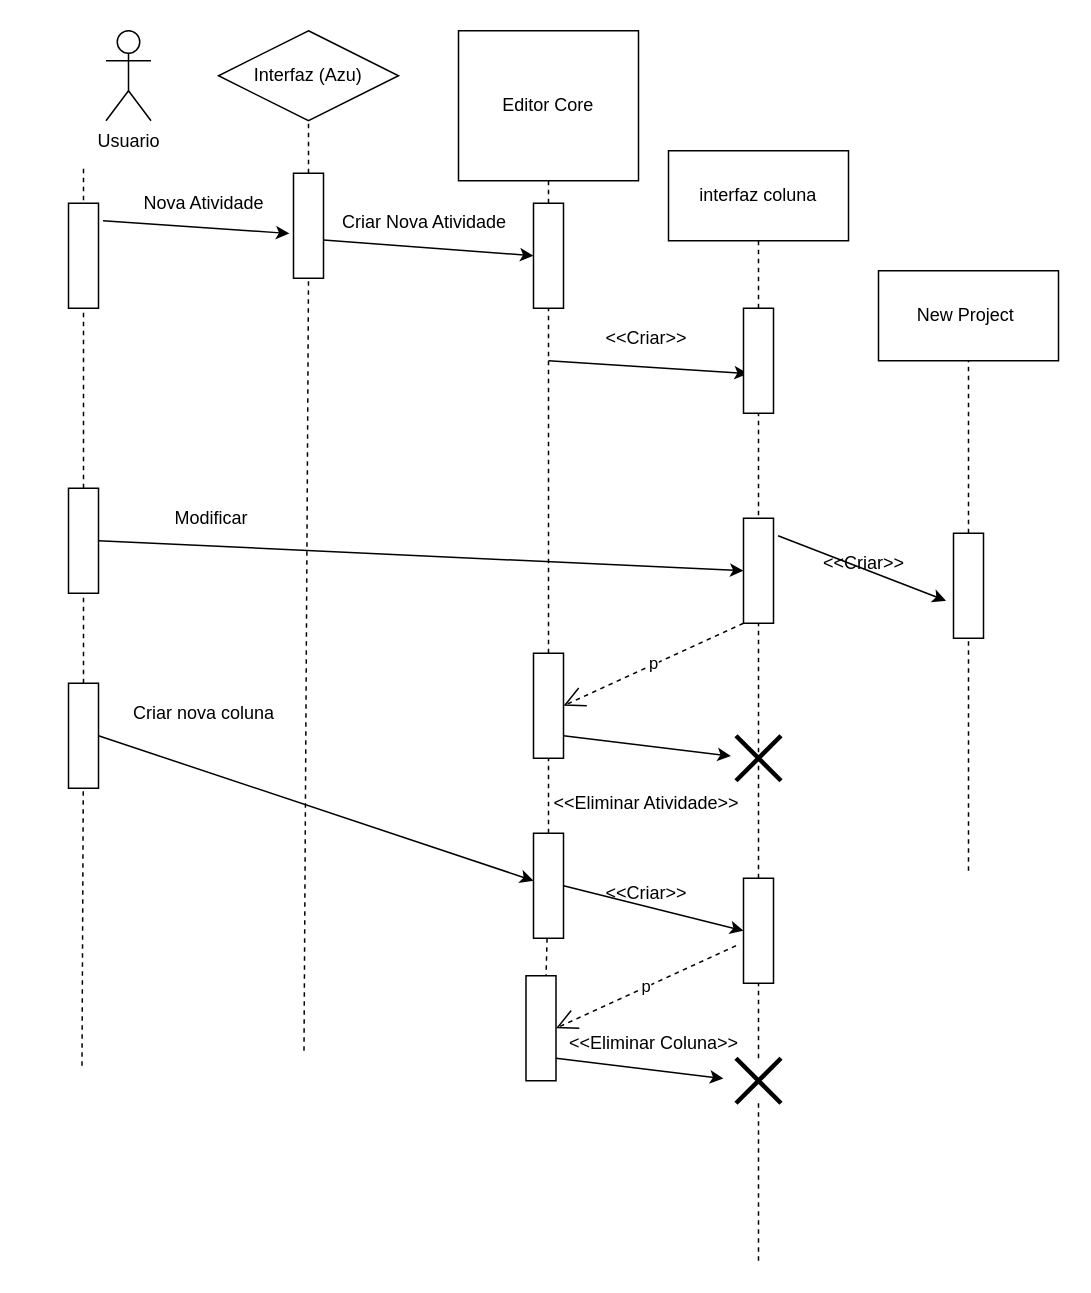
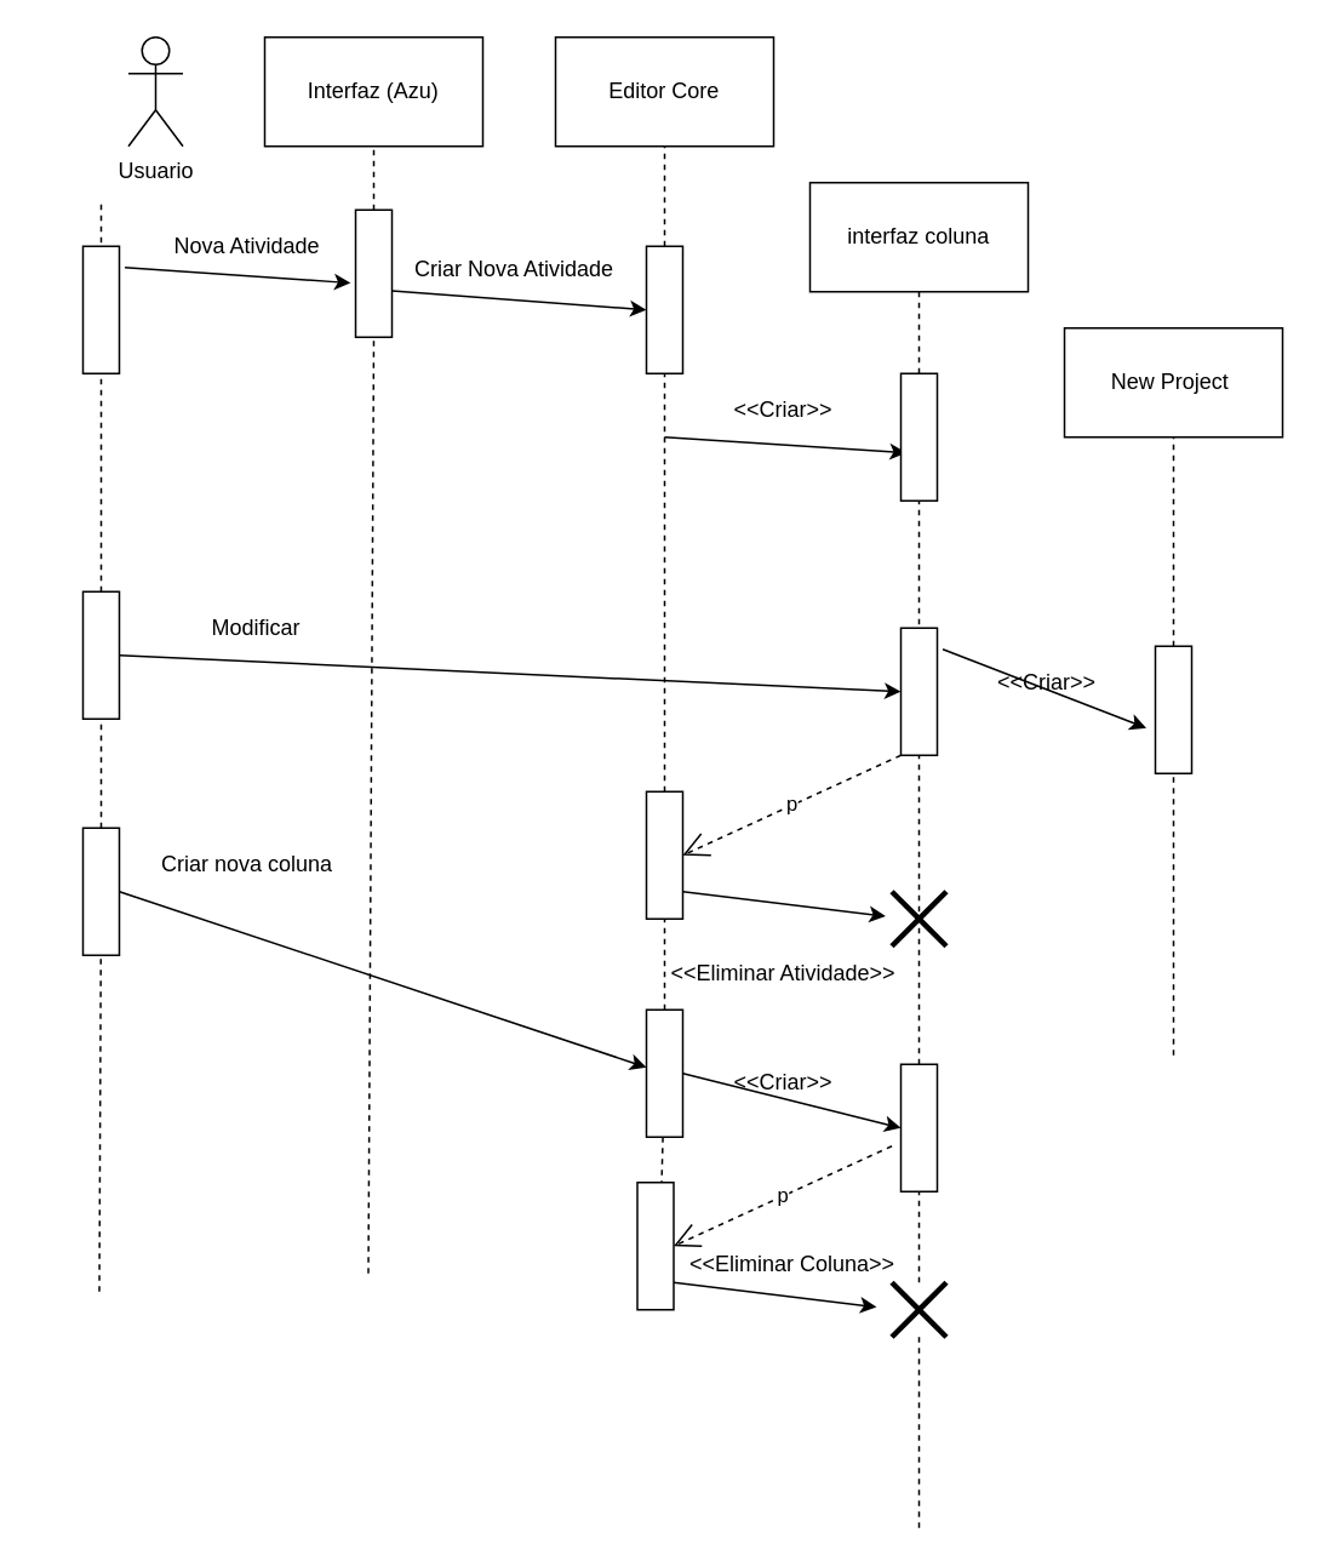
- <mxCell id="3" value="Interfaz (Azu)" style="rhombus;whiteSpace=wrap;html=1;" vertex="1" parent="1"><mxGeometry x="145" y="20" width="120" height="60" as="geometry" /></mxCell>
+ <mxCell id="3" value="Interfaz (Azu)" style="rounded=0;whiteSpace=wrap;html=1;" vertex="1" parent="1"><mxGeometry x="145" y="20" width="120" height="60" as="geometry" /></mxCell>
- <mxCell id="4" value="Editor Core" style="rounded=0;whiteSpace=wrap;html=1;" vertex="1" parent="1"><mxGeometry x="305" y="20" width="120" height="100" as="geometry" /></mxCell>
+ <mxCell id="4" value="Editor Core" style="rounded=0;whiteSpace=wrap;html=1;" vertex="1" parent="1"><mxGeometry x="305" y="20" width="120" height="60" as="geometry" /></mxCell>
